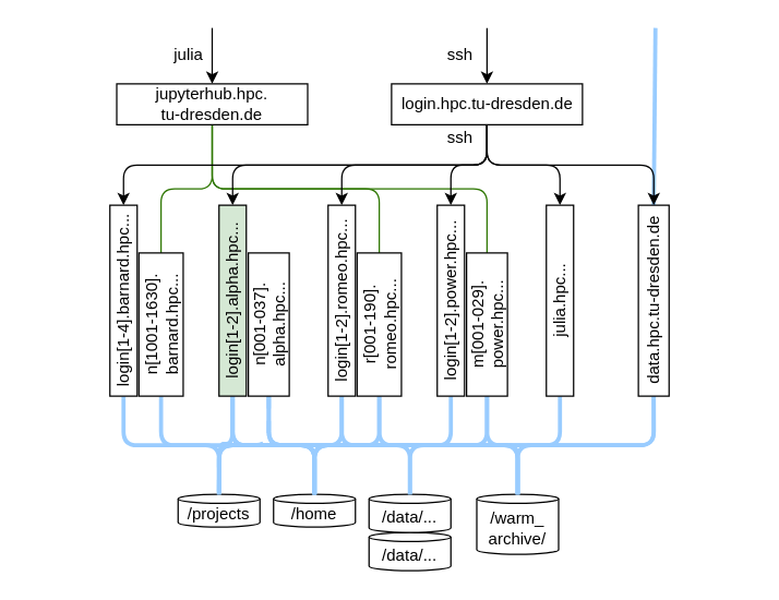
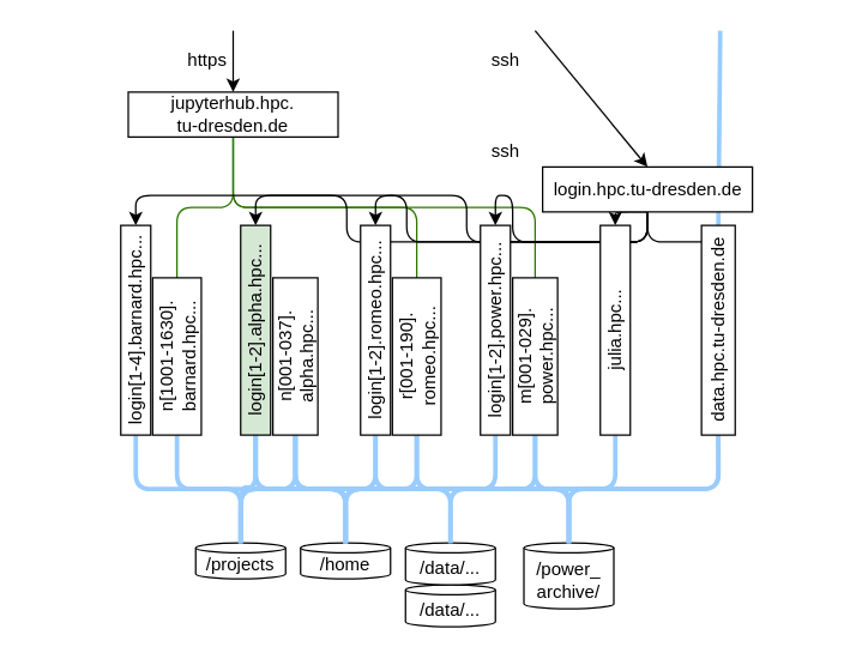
- <mxCell id="57" value="julia" style="text;html=1;strokeColor=none;fillColor=none;align=center;verticalAlign=middle;whiteSpace=wrap;rounded=0;" vertex="1" parent="1"><mxGeometry x="123" y="30" width="30" height="20" as="geometry" /></mxCell>
+ <mxCell id="57" value="https" style="text;html=1;strokeColor=none;fillColor=none;align=center;verticalAlign=middle;whiteSpace=wrap;rounded=0;" vertex="1" parent="1"><mxGeometry x="123" y="30" width="30" height="20" as="geometry" /></mxCell>
- <mxCell id="13" value="login.hpc.tu-dresden.de" style="rounded=0;whiteSpace=wrap;html=1;" vertex="1" parent="1"><mxGeometry x="286.5" y="61" width="140" height="30" as="geometry" /></mxCell>
+ <mxCell id="13" value="login.hpc.tu-dresden.de" style="rounded=0;whiteSpace=wrap;html=1;" vertex="1" parent="1"><mxGeometry x="361.5" y="111" width="140" height="30" as="geometry" /></mxCell>
- <mxCell id="43" style="edgeStyle=orthogonalEdgeStyle;rounded=1;orthogonalLoop=1;jettySize=auto;html=1;exitX=0;exitY=0.5;exitDx=0;exitDy=0;entryX=0.5;entryY=0;entryDx=0;entryDy=0;entryPerimeter=0;strokeColor=#99CCFF;strokeWidth=3;startArrow=none;startFill=0;endArrow=none;endFill=0;dashed=1;" edge="1" parent="1" source="44" target="15"><mxGeometry relative="1" as="geometry" /></mxCell>
+ <mxCell id="43" style="edgeStyle=orthogonalEdgeStyle;rounded=1;orthogonalLoop=1;jettySize=auto;html=1;exitX=0;exitY=0.5;exitDx=0;exitDy=0;entryX=0.5;entryY=0;entryDx=0;entryDy=0;entryPerimeter=0;strokeColor=#99CCFF;strokeWidth=3;startArrow=none;startFill=0;endArrow=none;endFill=0;" edge="1" parent="1" source="44" target="15"><mxGeometry relative="1" as="geometry" /></mxCell>
- <mxCell id="18" value="/warm_&lt;br&gt;archive/" style="shape=cylinder3;whiteSpace=wrap;html=1;boundedLbl=1;backgroundOutline=1;size=3.31;" vertex="1" parent="1"><mxGeometry x="349" y="362" width="60" height="44" as="geometry" /></mxCell>
+ <mxCell id="18" value="/power_&lt;br&gt;archive/" style="shape=cylinder3;whiteSpace=wrap;html=1;boundedLbl=1;backgroundOutline=1;size=3.31;" vertex="1" parent="1"><mxGeometry x="349" y="362" width="60" height="44" as="geometry" /></mxCell>
